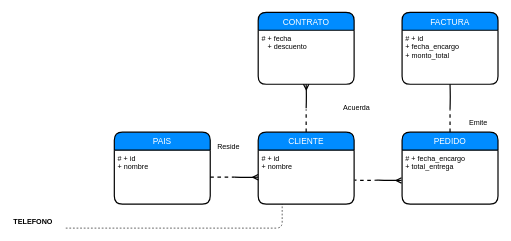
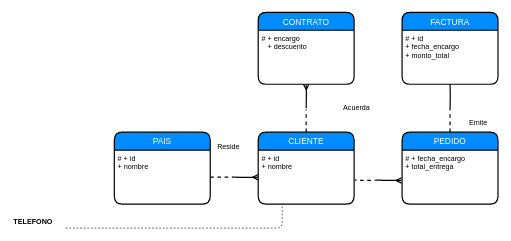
- <mxCell id="10" value="# + fecha&#10;   + descuento&#10;" style="align=left;strokeColor=none;fillColor=none;spacingLeft=4;fontSize=12;verticalAlign=top;resizable=0;rotatable=0;part=1;" vertex="1" parent="9"><mxGeometry y="30" width="160" height="90" as="geometry" /></mxCell>
+ <mxCell id="10" value="# + encargo&#10;   + descuento&#10;" style="align=left;strokeColor=none;fillColor=none;spacingLeft=4;fontSize=12;verticalAlign=top;resizable=0;rotatable=0;part=1;" vertex="1" parent="9"><mxGeometry y="30" width="160" height="90" as="geometry" /></mxCell>
